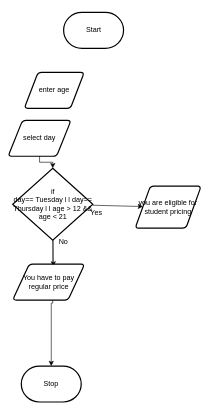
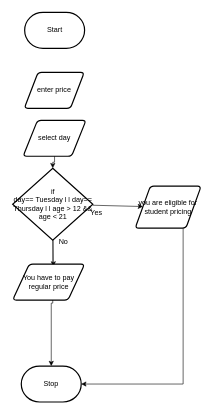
- <mxCell id="3" value="Start" style="strokeWidth=2;html=1;shape=mxgraph.flowchart.terminator;whiteSpace=wrap;" parent="1" vertex="1"><mxGeometry x="105.63" y="20" width="100" height="60" as="geometry" /></mxCell>
+ <mxCell id="3" value="Start" style="strokeWidth=2;html=1;shape=mxgraph.flowchart.terminator;whiteSpace=wrap;" parent="1" vertex="1"><mxGeometry x="40.63" y="20" width="100" height="60" as="geometry" /></mxCell>
- <mxCell id="5" value="enter age" style="shape=parallelogram;html=1;strokeWidth=2;perimeter=parallelogramPerimeter;whiteSpace=wrap;rounded=1;arcSize=12;size=0.23;" vertex="1" parent="1"><mxGeometry x="40" y="120" width="100" height="60" as="geometry" /></mxCell>
+ <mxCell id="5" value="enter price" style="shape=parallelogram;html=1;strokeWidth=2;perimeter=parallelogramPerimeter;whiteSpace=wrap;rounded=1;arcSize=12;size=0.23;" vertex="1" parent="1"><mxGeometry x="40" y="120" width="100" height="60" as="geometry" /></mxCell>
- <mxCell id="6" value="select day" style="shape=parallelogram;html=1;strokeWidth=2;perimeter=parallelogramPerimeter;whiteSpace=wrap;rounded=1;arcSize=12;size=0.23;" vertex="1" parent="1"><mxGeometry x="13" y="200" width="105" height="60" as="geometry" /></mxCell>
+ <mxCell id="6" value="select day" style="shape=parallelogram;html=1;strokeWidth=2;perimeter=parallelogramPerimeter;whiteSpace=wrap;rounded=1;arcSize=12;size=0.23;" vertex="1" parent="1"><mxGeometry x="38" y="200" width="105" height="60" as="geometry" /></mxCell>
+ <mxCell id="15" style="edgeStyle=elbowEdgeStyle;html=1;entryX=1;entryY=0.5;entryDx=0;entryDy=0;entryPerimeter=0;elbow=vertical;rounded=0;" edge="1" parent="1" source="11" target="4"><mxGeometry relative="1" as="geometry"><Array as="points"><mxPoint x="305" y="640" /></Array></mxGeometry></mxCell>
